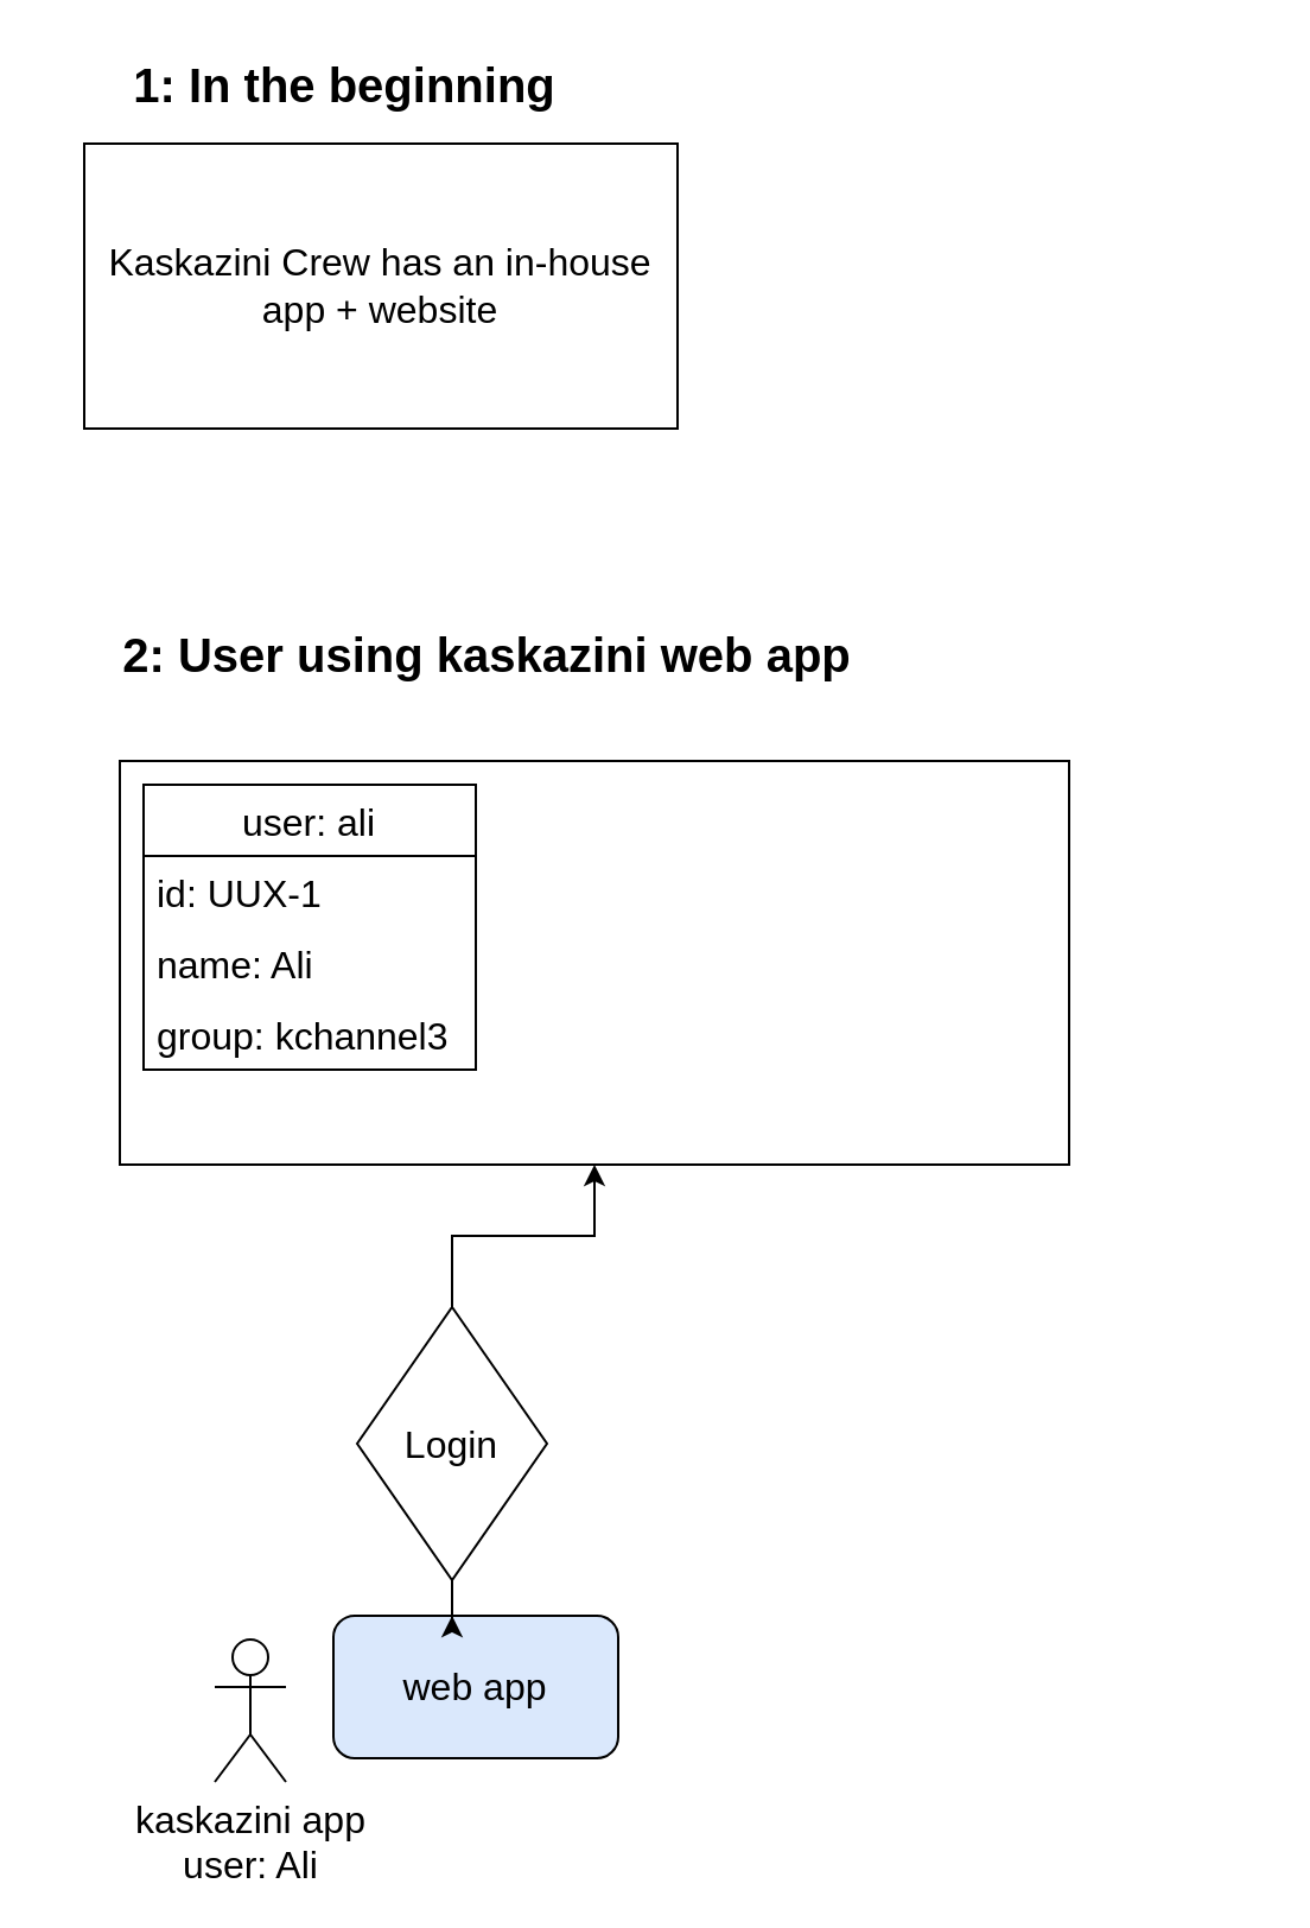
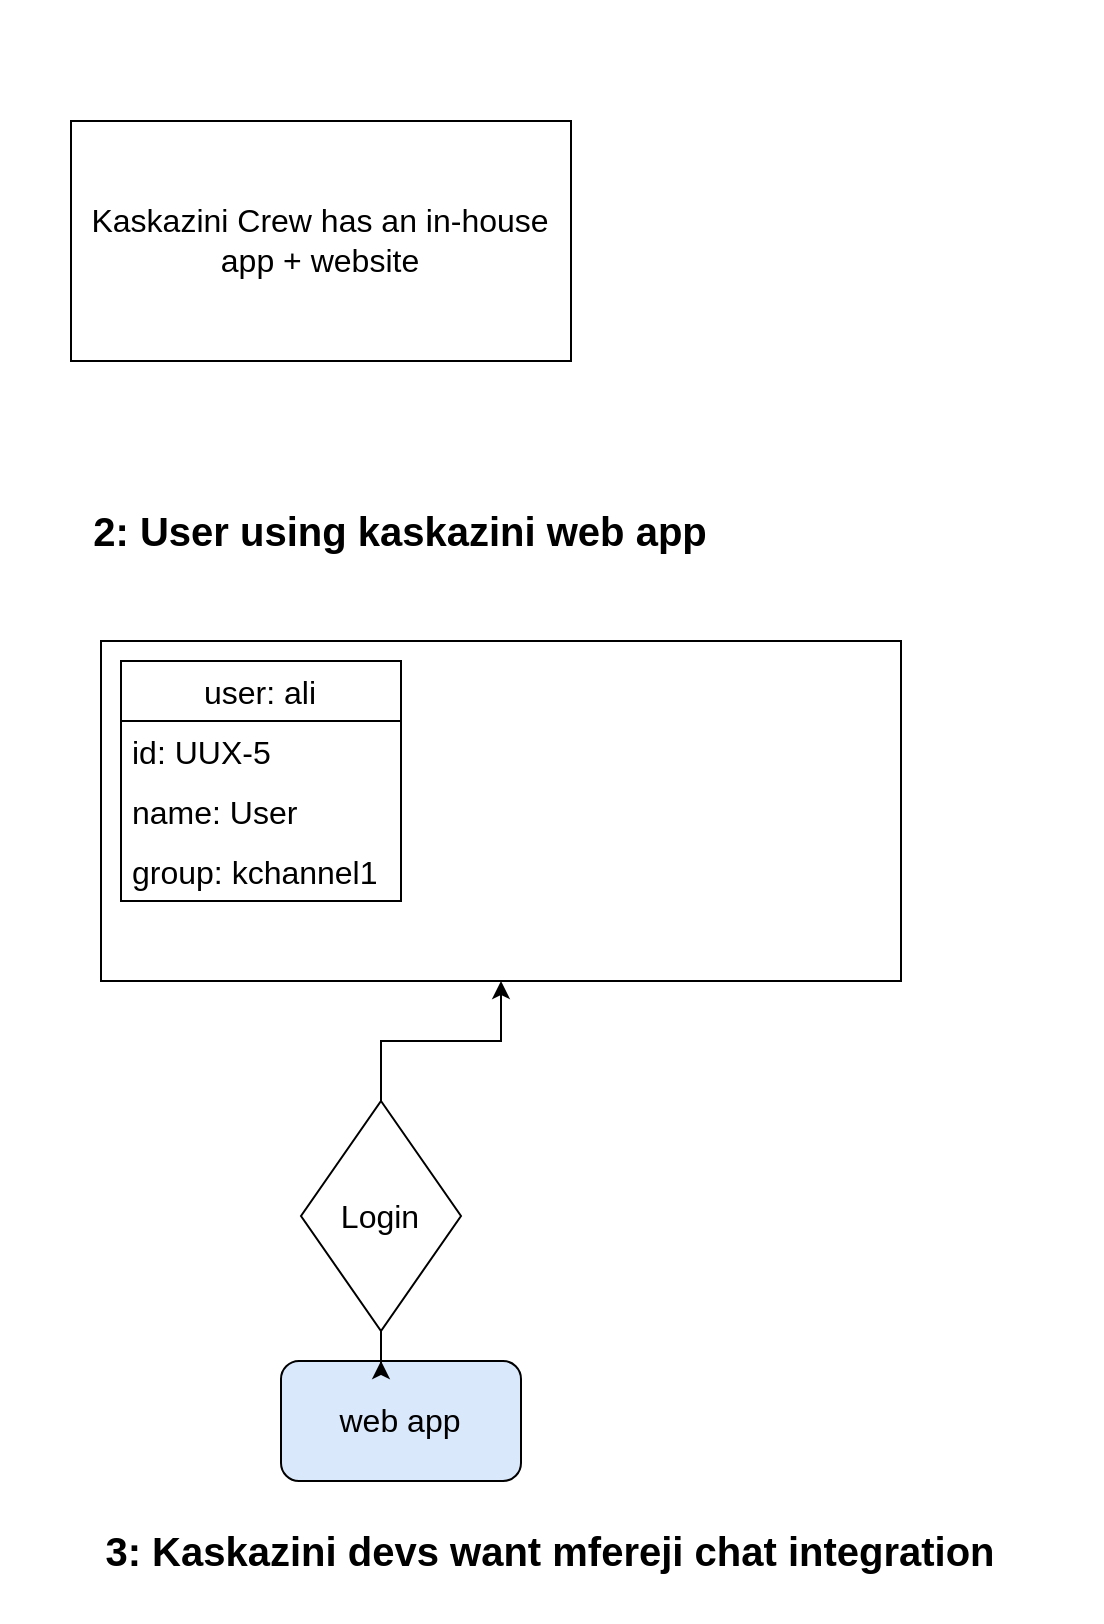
- <mxCell id="3" value="&lt;b&gt;&lt;font style=&quot;font-size: 20px;&quot;&gt;1: In the beginning&lt;/font&gt;&lt;/b&gt;" style="text;html=1;strokeColor=none;fillColor=none;align=center;verticalAlign=middle;whiteSpace=wrap;rounded=0;" vertex="1" parent="1"><mxGeometry x="50" y="20" width="190" height="30" as="geometry" /></mxCell>
- <mxCell id="4" value="&lt;b&gt;&lt;font style=&quot;font-size: 20px;&quot;&gt;2: User using kaskazini web app&lt;br&gt;&lt;/font&gt;&lt;/b&gt;" style="text;html=1;strokeColor=none;fillColor=none;align=center;verticalAlign=middle;whiteSpace=wrap;rounded=0;" vertex="1" parent="1"><mxGeometry x="30" y="260" width="350" height="30" as="geometry" /></mxCell>
+ <mxCell id="4" value="&lt;b&gt;&lt;font style=&quot;font-size: 20px;&quot;&gt;2: User using kaskazini web app&lt;br&gt;&lt;/font&gt;&lt;/b&gt;" style="text;html=1;strokeColor=none;fillColor=none;align=center;verticalAlign=middle;whiteSpace=wrap;rounded=0;" vertex="1" parent="1"><mxGeometry x="25" y="250" width="350" height="30" as="geometry" /></mxCell>
- <mxCell id="9" value="id: UUX-1" style="text;strokeColor=none;fillColor=none;align=left;verticalAlign=middle;spacingLeft=4;spacingRight=4;overflow=hidden;points=[[0,0.5],[1,0.5]];portConstraint=eastwest;rotatable=0;fontSize=16;" vertex="1" parent="8"><mxGeometry y="30" width="140" height="30" as="geometry" /></mxCell>
+ <mxCell id="9" value="id: UUX-5" style="text;strokeColor=none;fillColor=none;align=left;verticalAlign=middle;spacingLeft=4;spacingRight=4;overflow=hidden;points=[[0,0.5],[1,0.5]];portConstraint=eastwest;rotatable=0;fontSize=16;" vertex="1" parent="8"><mxGeometry y="30" width="140" height="30" as="geometry" /></mxCell>
- <mxCell id="10" value="name: Ali" style="text;strokeColor=none;fillColor=none;align=left;verticalAlign=middle;spacingLeft=4;spacingRight=4;overflow=hidden;points=[[0,0.5],[1,0.5]];portConstraint=eastwest;rotatable=0;fontSize=16;" vertex="1" parent="8"><mxGeometry y="60" width="140" height="30" as="geometry" /></mxCell>
+ <mxCell id="10" value="name: User" style="text;strokeColor=none;fillColor=none;align=left;verticalAlign=middle;spacingLeft=4;spacingRight=4;overflow=hidden;points=[[0,0.5],[1,0.5]];portConstraint=eastwest;rotatable=0;fontSize=16;" vertex="1" parent="8"><mxGeometry y="60" width="140" height="30" as="geometry" /></mxCell>
- <mxCell id="11" value="group: kchannel3" style="text;strokeColor=none;fillColor=none;align=left;verticalAlign=middle;spacingLeft=4;spacingRight=4;overflow=hidden;points=[[0,0.5],[1,0.5]];portConstraint=eastwest;rotatable=0;fontSize=16;" vertex="1" parent="8"><mxGeometry y="90" width="140" height="30" as="geometry" /></mxCell>
+ <mxCell id="11" value="group: kchannel1" style="text;strokeColor=none;fillColor=none;align=left;verticalAlign=middle;spacingLeft=4;spacingRight=4;overflow=hidden;points=[[0,0.5],[1,0.5]];portConstraint=eastwest;rotatable=0;fontSize=16;" vertex="1" parent="8"><mxGeometry y="90" width="140" height="30" as="geometry" /></mxCell>
- <mxCell id="7" value="&lt;div&gt;kaskazini app &lt;br&gt;&lt;/div&gt;&lt;div&gt;user: Ali&lt;/div&gt;" style="shape=umlActor;verticalLabelPosition=bottom;verticalAlign=top;html=1;outlineConnect=0;fontSize=16;" vertex="1" parent="1"><mxGeometry x="90" y="690" width="30" height="60" as="geometry" /></mxCell>
+ <mxCell id="6" value="&lt;b&gt;&lt;font style=&quot;font-size: 20px;&quot;&gt;3: Kaskazini devs want mfereji chat integration &lt;br&gt;&lt;/font&gt;&lt;/b&gt;" style="text;html=1;strokeColor=none;fillColor=none;align=center;verticalAlign=middle;whiteSpace=wrap;rounded=0;" vertex="1" parent="1"><mxGeometry x="20" y="760" width="510" height="30" as="geometry" /></mxCell>
